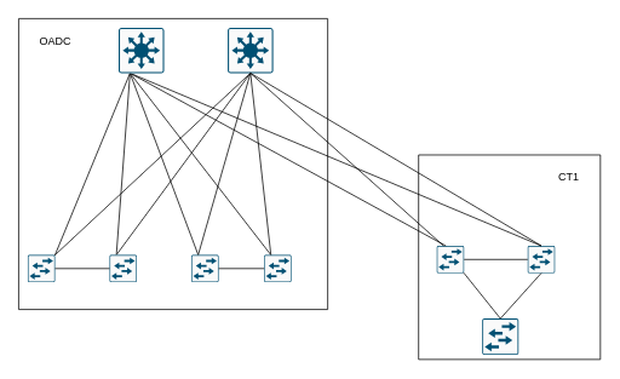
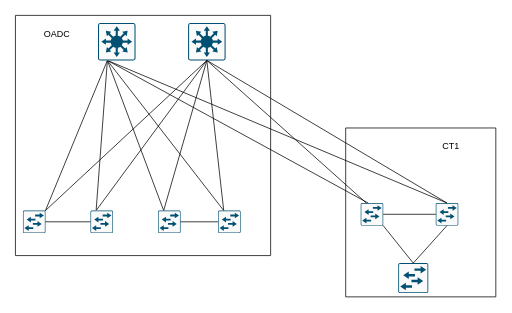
- <mxCell id="28" value="OADC" style="text;html=1;align=center;verticalAlign=middle;resizable=0;points=[];autosize=1;strokeColor=none;fillColor=none;" vertex="1" parent="27"><mxGeometry x="10" y="10" width="60" height="30" as="geometry" /></mxCell>
+ <mxCell id="28" value="OADC" style="text;html=1;align=center;verticalAlign=middle;resizable=0;points=[];autosize=1;strokeColor=none;fillColor=none;" vertex="1" parent="27"><mxGeometry x="25" y="10" width="60" height="30" as="geometry" /></mxCell>
- <mxCell id="31" value="CT1" style="text;html=1;align=center;verticalAlign=middle;resizable=0;points=[];autosize=1;strokeColor=none;fillColor=none;" vertex="1" parent="30"><mxGeometry x="140" y="10" width="50" height="30" as="geometry" /></mxCell>
+ <mxCell id="31" value="CT1" style="text;html=1;align=center;verticalAlign=middle;resizable=0;points=[];autosize=1;strokeColor=none;fillColor=none;" vertex="1" parent="30"><mxGeometry x="115" y="10" width="50" height="30" as="geometry" /></mxCell>
